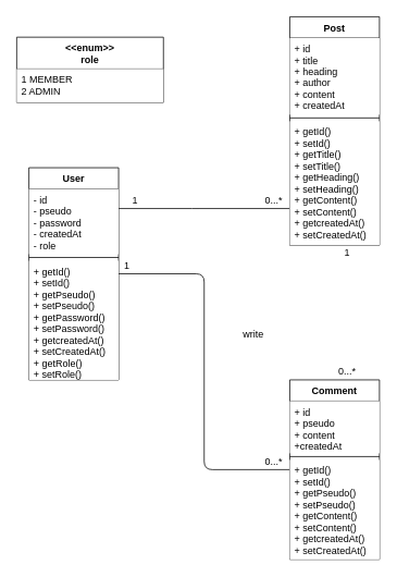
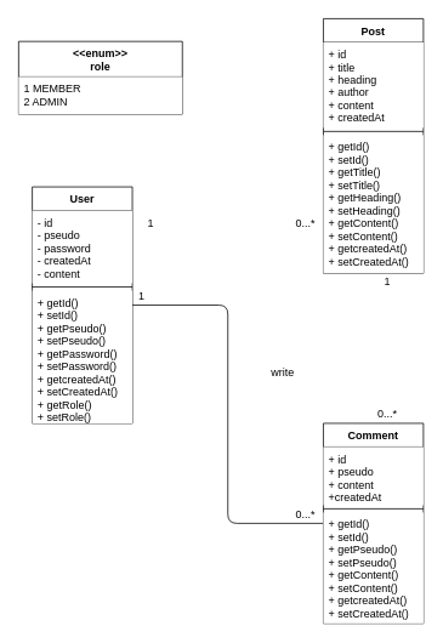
- <mxCell id="5" value="- id&#10;- pseudo&#10;- password&#10;- createdAt&#10;- role" style="text;strokeColor=none;fillColor=#ffffff;align=left;verticalAlign=top;spacingLeft=4;spacingRight=4;overflow=hidden;rotatable=0;points=[[0,0.5],[1,0.5]];portConstraint=eastwest;shadow=0;" vertex="1" parent="4"><mxGeometry y="26" width="110" height="80" as="geometry" /></mxCell>
+ <mxCell id="5" value="- id&#10;- pseudo&#10;- password&#10;- createdAt&#10;- content" style="text;strokeColor=none;fillColor=#ffffff;align=left;verticalAlign=top;spacingLeft=4;spacingRight=4;overflow=hidden;rotatable=0;points=[[0,0.5],[1,0.5]];portConstraint=eastwest;shadow=0;" vertex="1" parent="4"><mxGeometry y="26" width="110" height="80" as="geometry" /></mxCell>
- <mxCell id="2" value="" style="endArrow=none;html=1;strokeWidth=1;edgeStyle=orthogonalEdgeStyle;" edge="1" parent="1" source="4" target="14"><mxGeometry width="50" height="50" relative="1" as="geometry"><mxPoint x="315" y="295" as="sourcePoint" /><mxPoint x="365" y="245" as="targetPoint" /><Array as="points"><mxPoint x="235" y="255" /><mxPoint x="235" y="255" /></Array></mxGeometry></mxCell>
